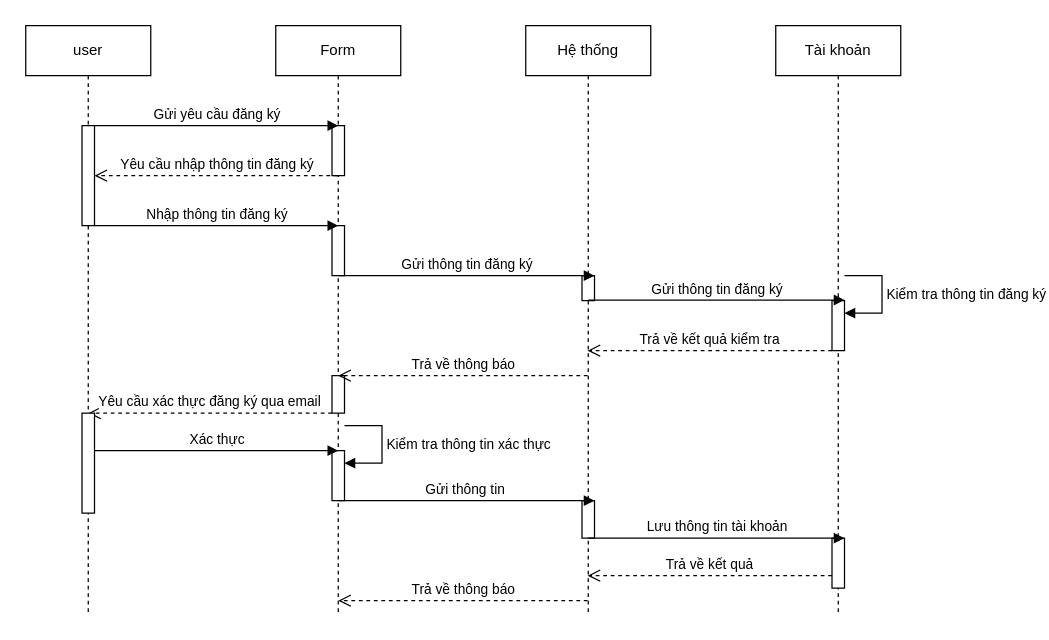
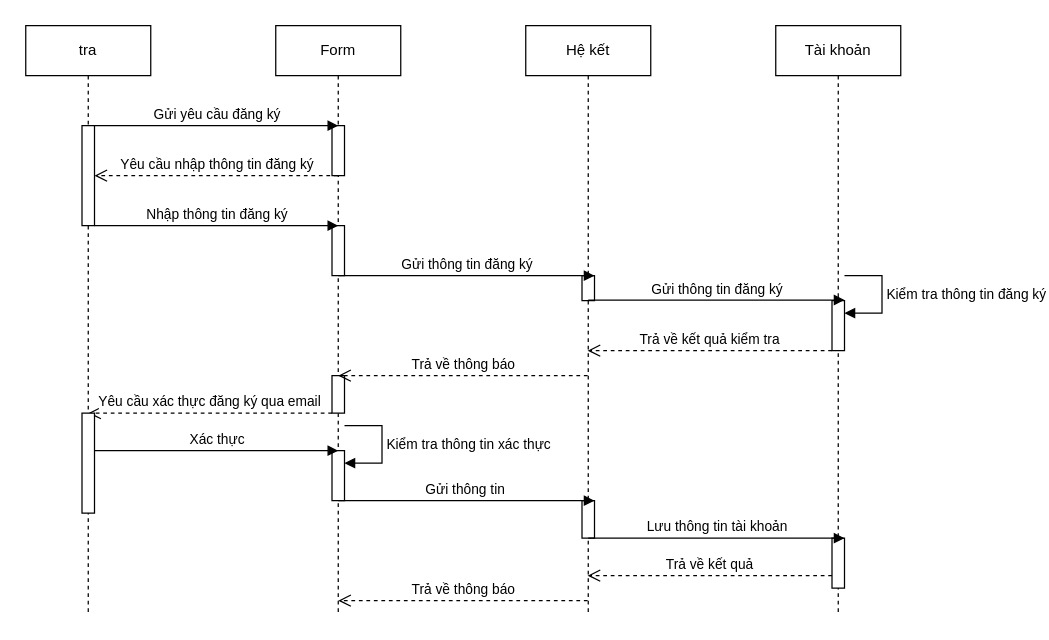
- <mxCell id="2" value="user" style="shape=umlLifeline;perimeter=lifelinePerimeter;whiteSpace=wrap;html=1;container=1;dropTarget=0;collapsible=0;recursiveResize=0;outlineConnect=0;portConstraint=eastwest;newEdgeStyle={&quot;curved&quot;:0,&quot;rounded&quot;:0};" vertex="1" parent="1"><mxGeometry x="20" y="20" width="100" height="470" as="geometry" /></mxCell>
+ <mxCell id="2" value="tra" style="shape=umlLifeline;perimeter=lifelinePerimeter;whiteSpace=wrap;html=1;container=1;dropTarget=0;collapsible=0;recursiveResize=0;outlineConnect=0;portConstraint=eastwest;newEdgeStyle={&quot;curved&quot;:0,&quot;rounded&quot;:0};" vertex="1" parent="1"><mxGeometry x="20" y="20" width="100" height="470" as="geometry" /></mxCell>
- <mxCell id="10" value="Hệ thống" style="shape=umlLifeline;perimeter=lifelinePerimeter;whiteSpace=wrap;html=1;container=1;dropTarget=0;collapsible=0;recursiveResize=0;outlineConnect=0;portConstraint=eastwest;newEdgeStyle={&quot;curved&quot;:0,&quot;rounded&quot;:0};" vertex="1" parent="1"><mxGeometry x="420" y="20" width="100" height="470" as="geometry" /></mxCell>
+ <mxCell id="10" value="Hệ kết" style="shape=umlLifeline;perimeter=lifelinePerimeter;whiteSpace=wrap;html=1;container=1;dropTarget=0;collapsible=0;recursiveResize=0;outlineConnect=0;portConstraint=eastwest;newEdgeStyle={&quot;curved&quot;:0,&quot;rounded&quot;:0};" vertex="1" parent="1"><mxGeometry x="420" y="20" width="100" height="470" as="geometry" /></mxCell>
